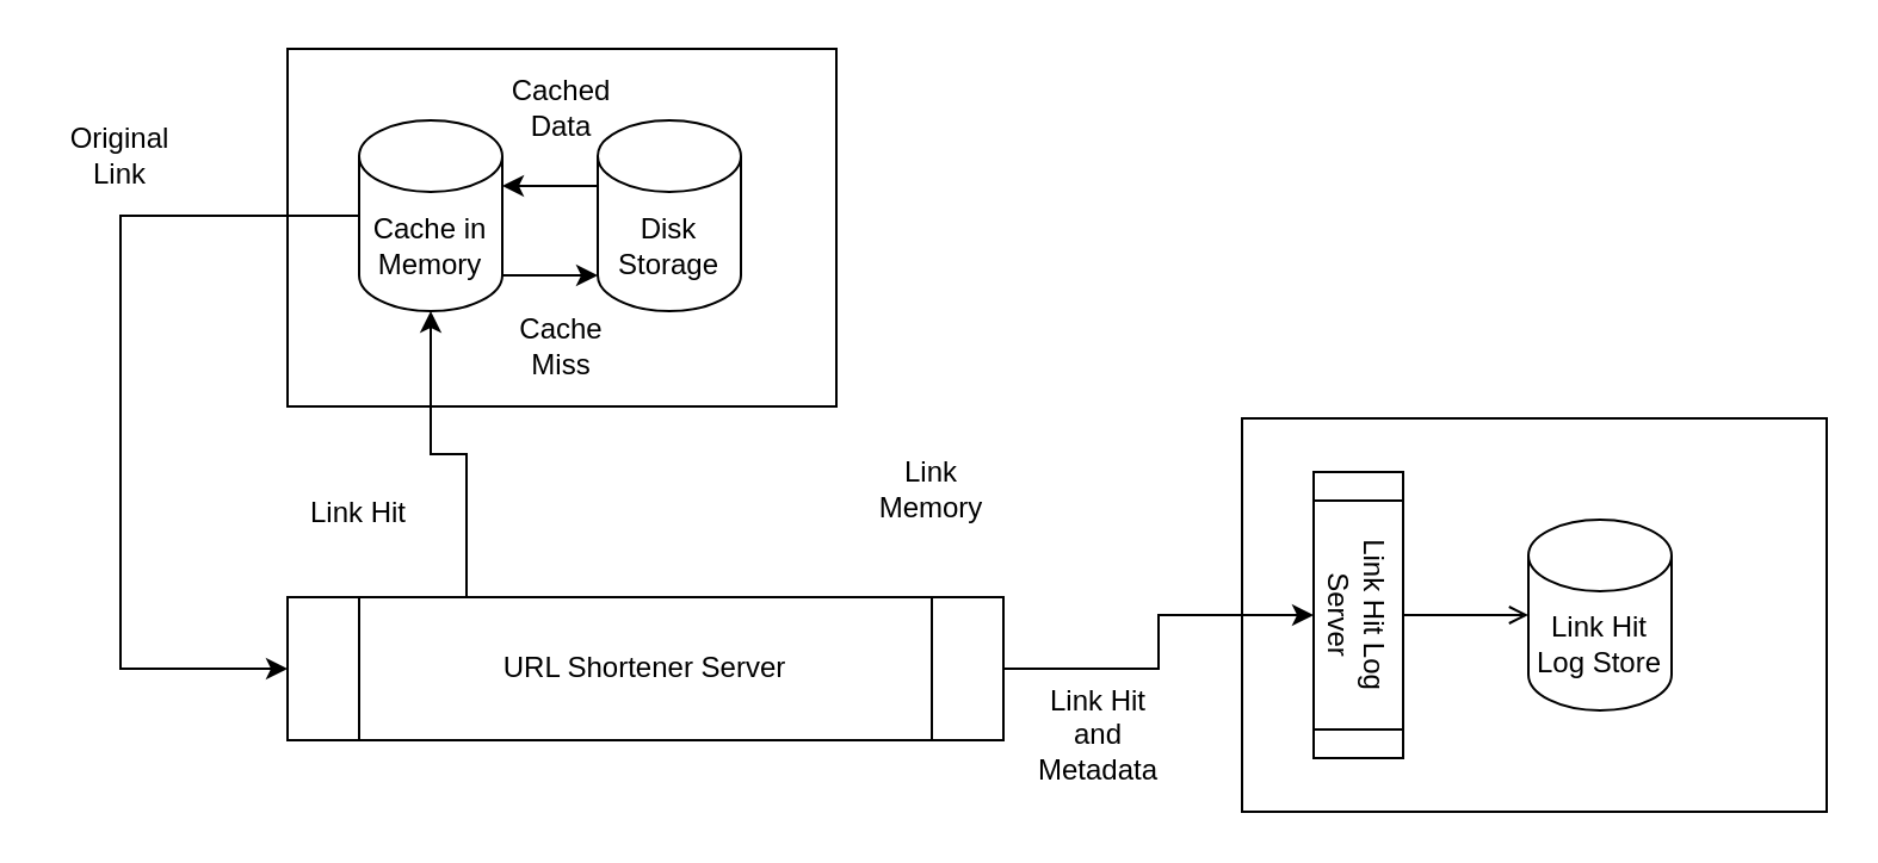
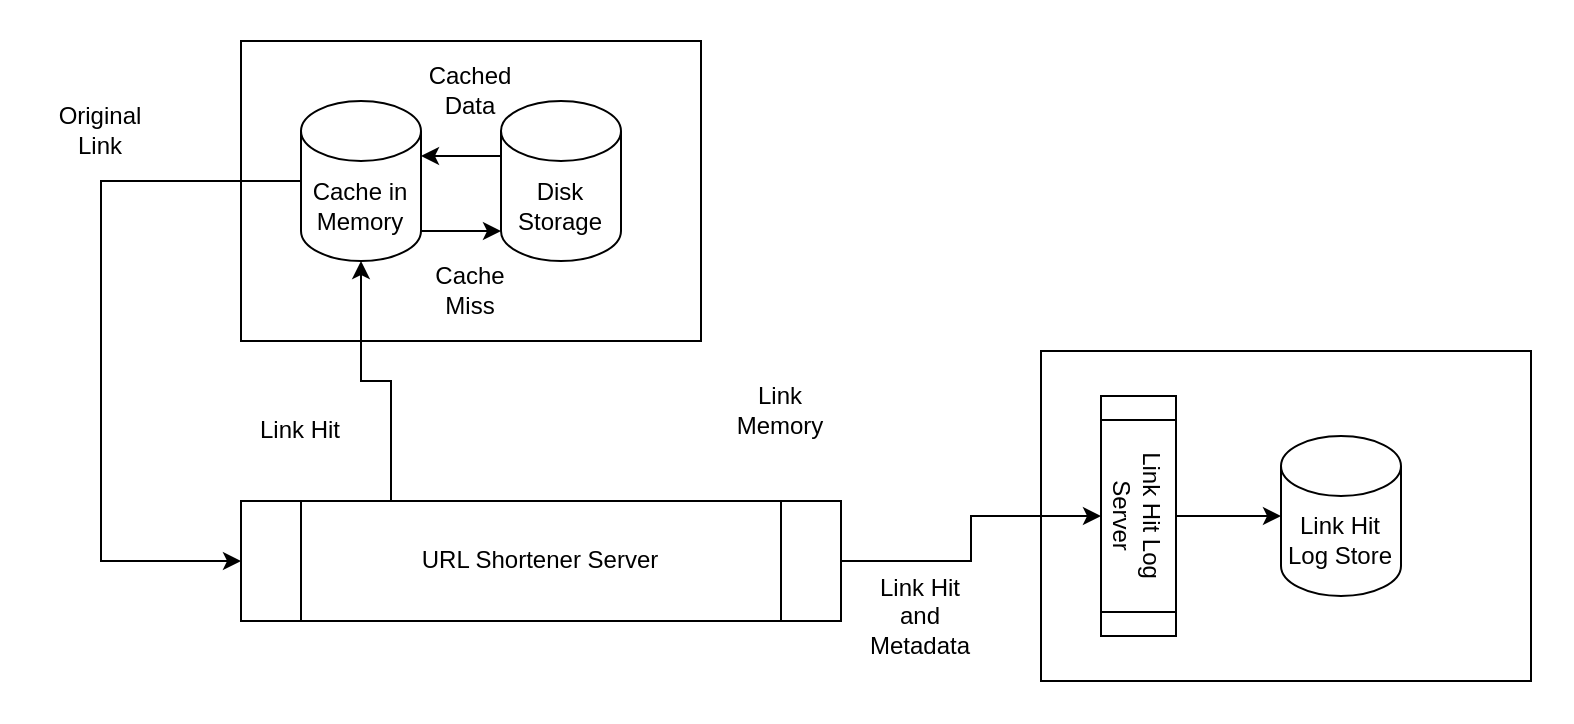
- <mxCell id="19" style="edgeStyle=orthogonalEdgeStyle;rounded=0;orthogonalLoop=1;jettySize=auto;html=1;exitX=0.5;exitY=0;exitDx=0;exitDy=0;entryX=0;entryY=0.5;entryDx=0;entryDy=0;entryPerimeter=0;endArrow=open;" parent="1" source="20" target="16" edge="1"><mxGeometry relative="1" as="geometry" /></mxCell>
+ <mxCell id="19" style="edgeStyle=orthogonalEdgeStyle;rounded=0;orthogonalLoop=1;jettySize=auto;html=1;exitX=0.5;exitY=0;exitDx=0;exitDy=0;entryX=0;entryY=0.5;entryDx=0;entryDy=0;entryPerimeter=0;" parent="1" source="20" target="16" edge="1"><mxGeometry relative="1" as="geometry" /></mxCell>
